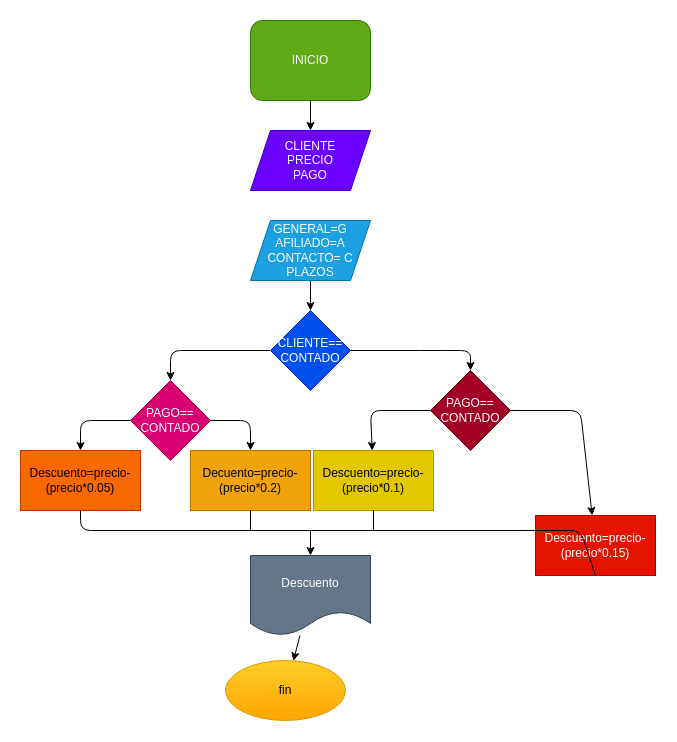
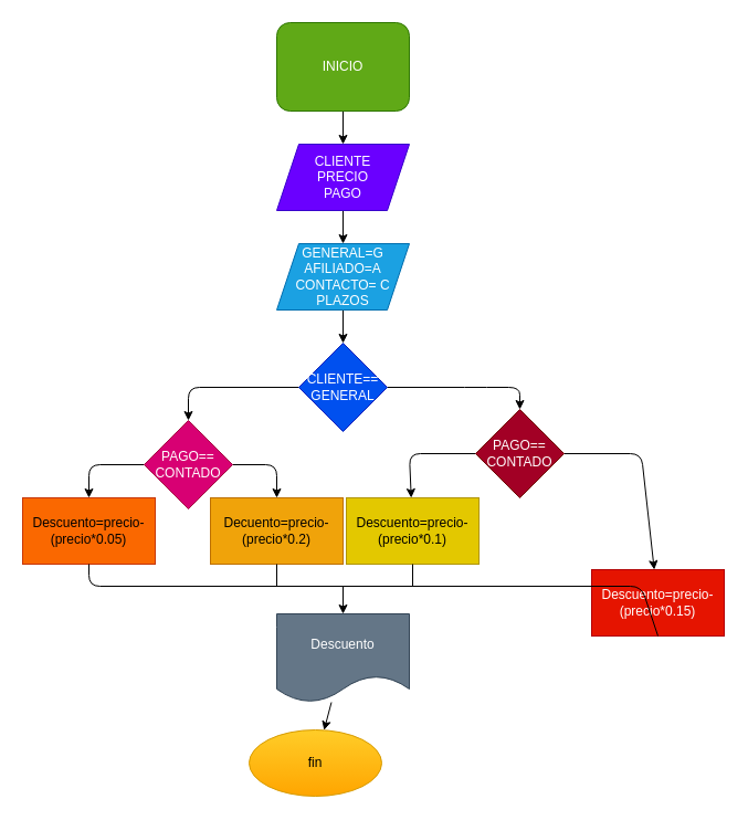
+ <mxCell id="4" value="" style="edgeStyle=none;html=1;" edge="1" parent="1" source="5" target="7"><mxGeometry relative="1" as="geometry" /></mxCell>
- <mxCell id="10" value="CLIENTE==&lt;br&gt;CONTADO" style="rhombus;whiteSpace=wrap;html=1;fillColor=#0050ef;fontColor=#ffffff;strokeColor=#001DBC;" vertex="1" parent="1"><mxGeometry x="270" y="310" width="80" height="80" as="geometry" /></mxCell>
+ <mxCell id="10" value="CLIENTE==&lt;br&gt;GENERAL" style="rhombus;whiteSpace=wrap;html=1;fillColor=#0050ef;fontColor=#ffffff;strokeColor=#001DBC;" vertex="1" parent="1"><mxGeometry x="270" y="310" width="80" height="80" as="geometry" /></mxCell>
